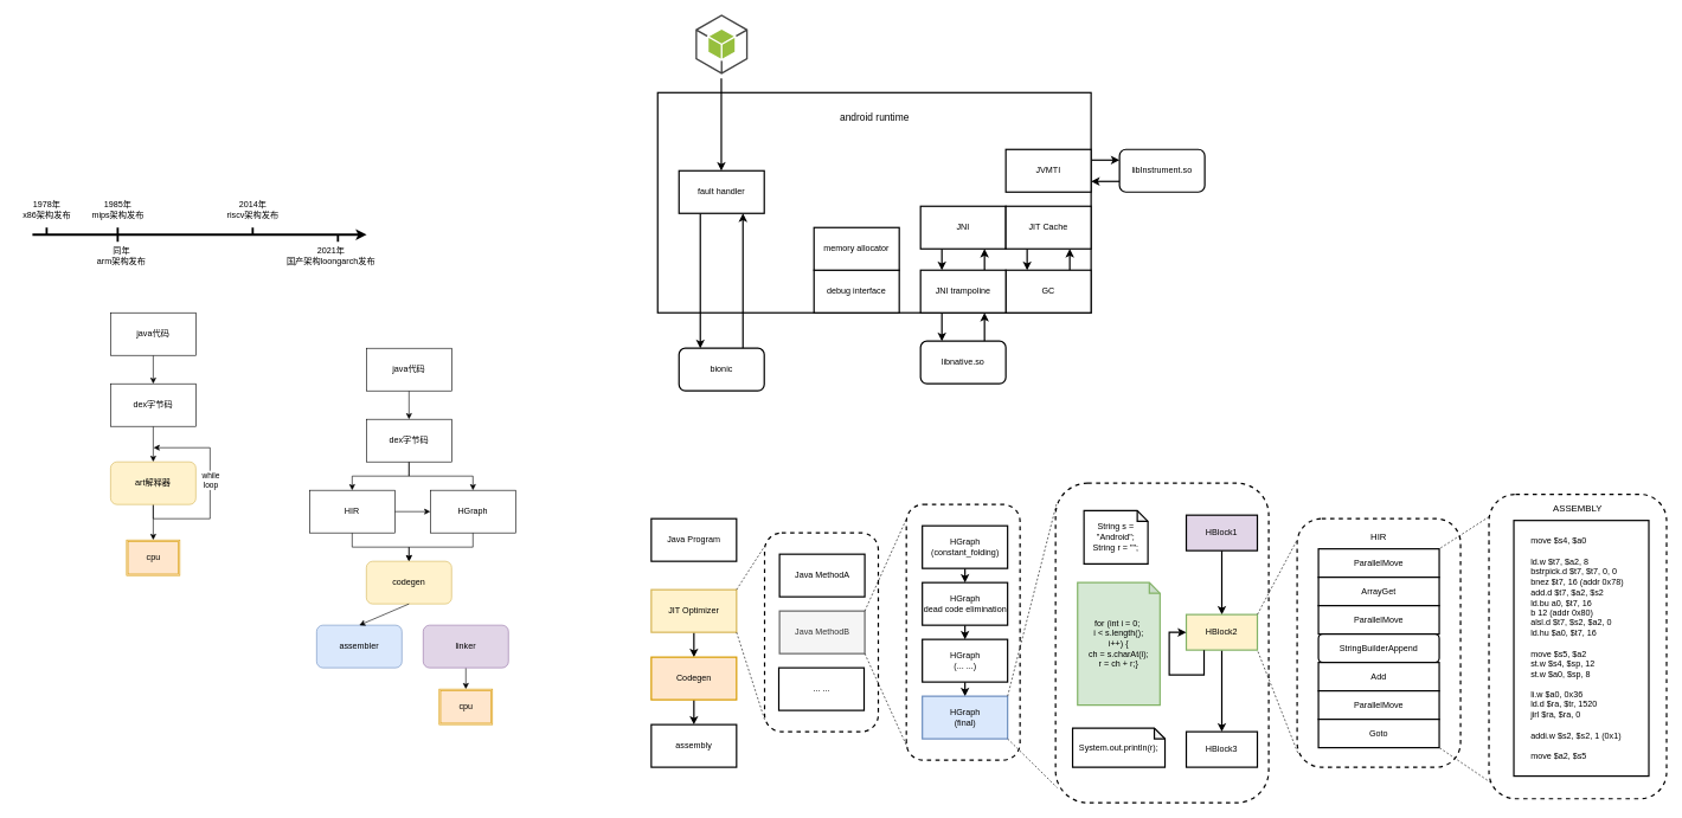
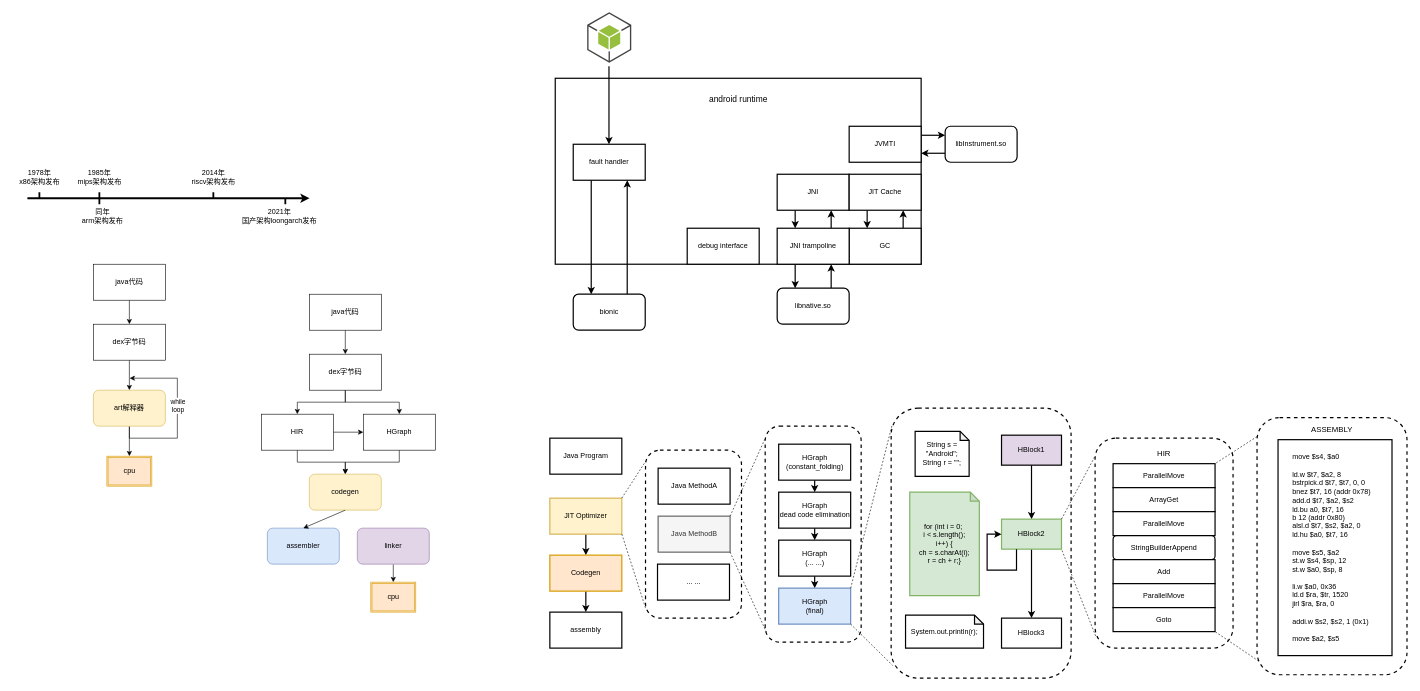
- <mxCell id="62" value="memory allocator" style="rounded=0;whiteSpace=wrap;html=1;strokeWidth=2;" parent="1" vertex="1"><mxGeometry x="1145" y="320" width="120" height="60" as="geometry" /></mxCell>
- <mxCell id="73" value="HBlock2" style="rounded=0;whiteSpace=wrap;html=1;fillColor=#fff2cc;strokeColor=#82b366;strokeWidth=2;" parent="1" vertex="1"><mxGeometry x="1669.01" y="865" width="100" height="50" as="geometry" /></mxCell>
+ <mxCell id="73" value="HBlock2" style="rounded=0;whiteSpace=wrap;html=1;fillColor=#d5e8d4;strokeColor=#82b366;strokeWidth=2;" parent="1" vertex="1"><mxGeometry x="1669.01" y="865" width="100" height="50" as="geometry" /></mxCell>
